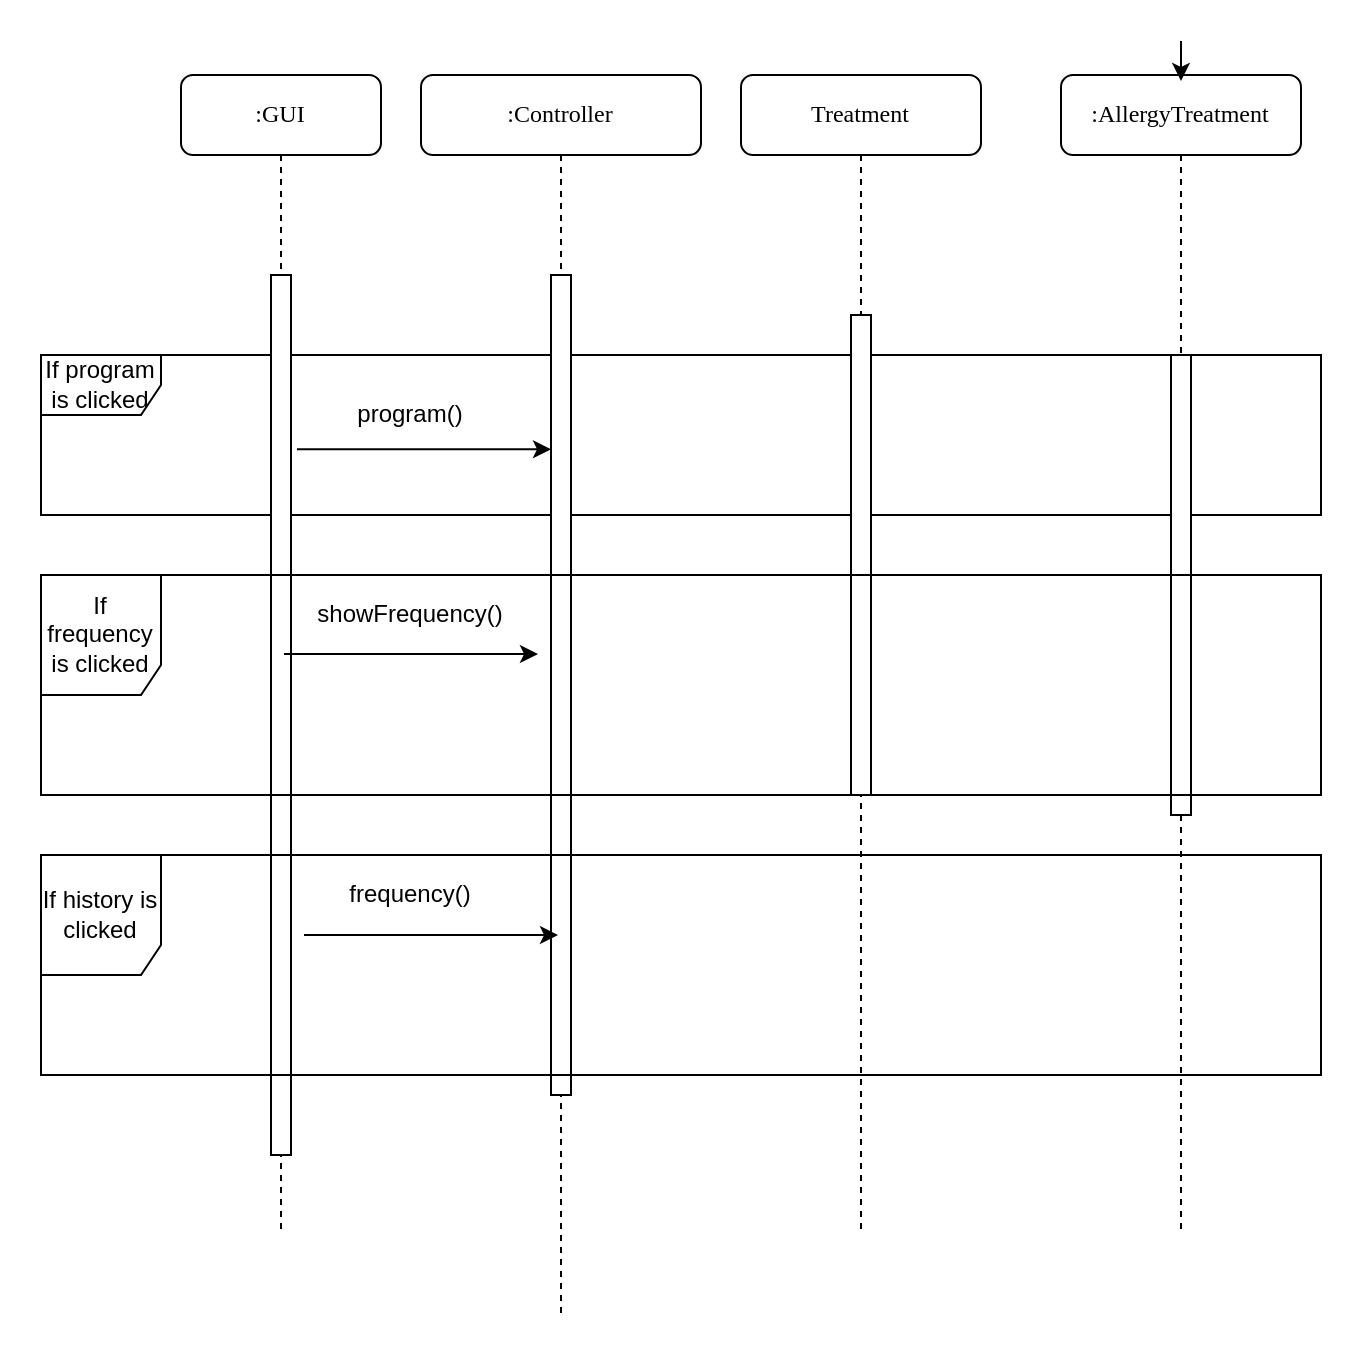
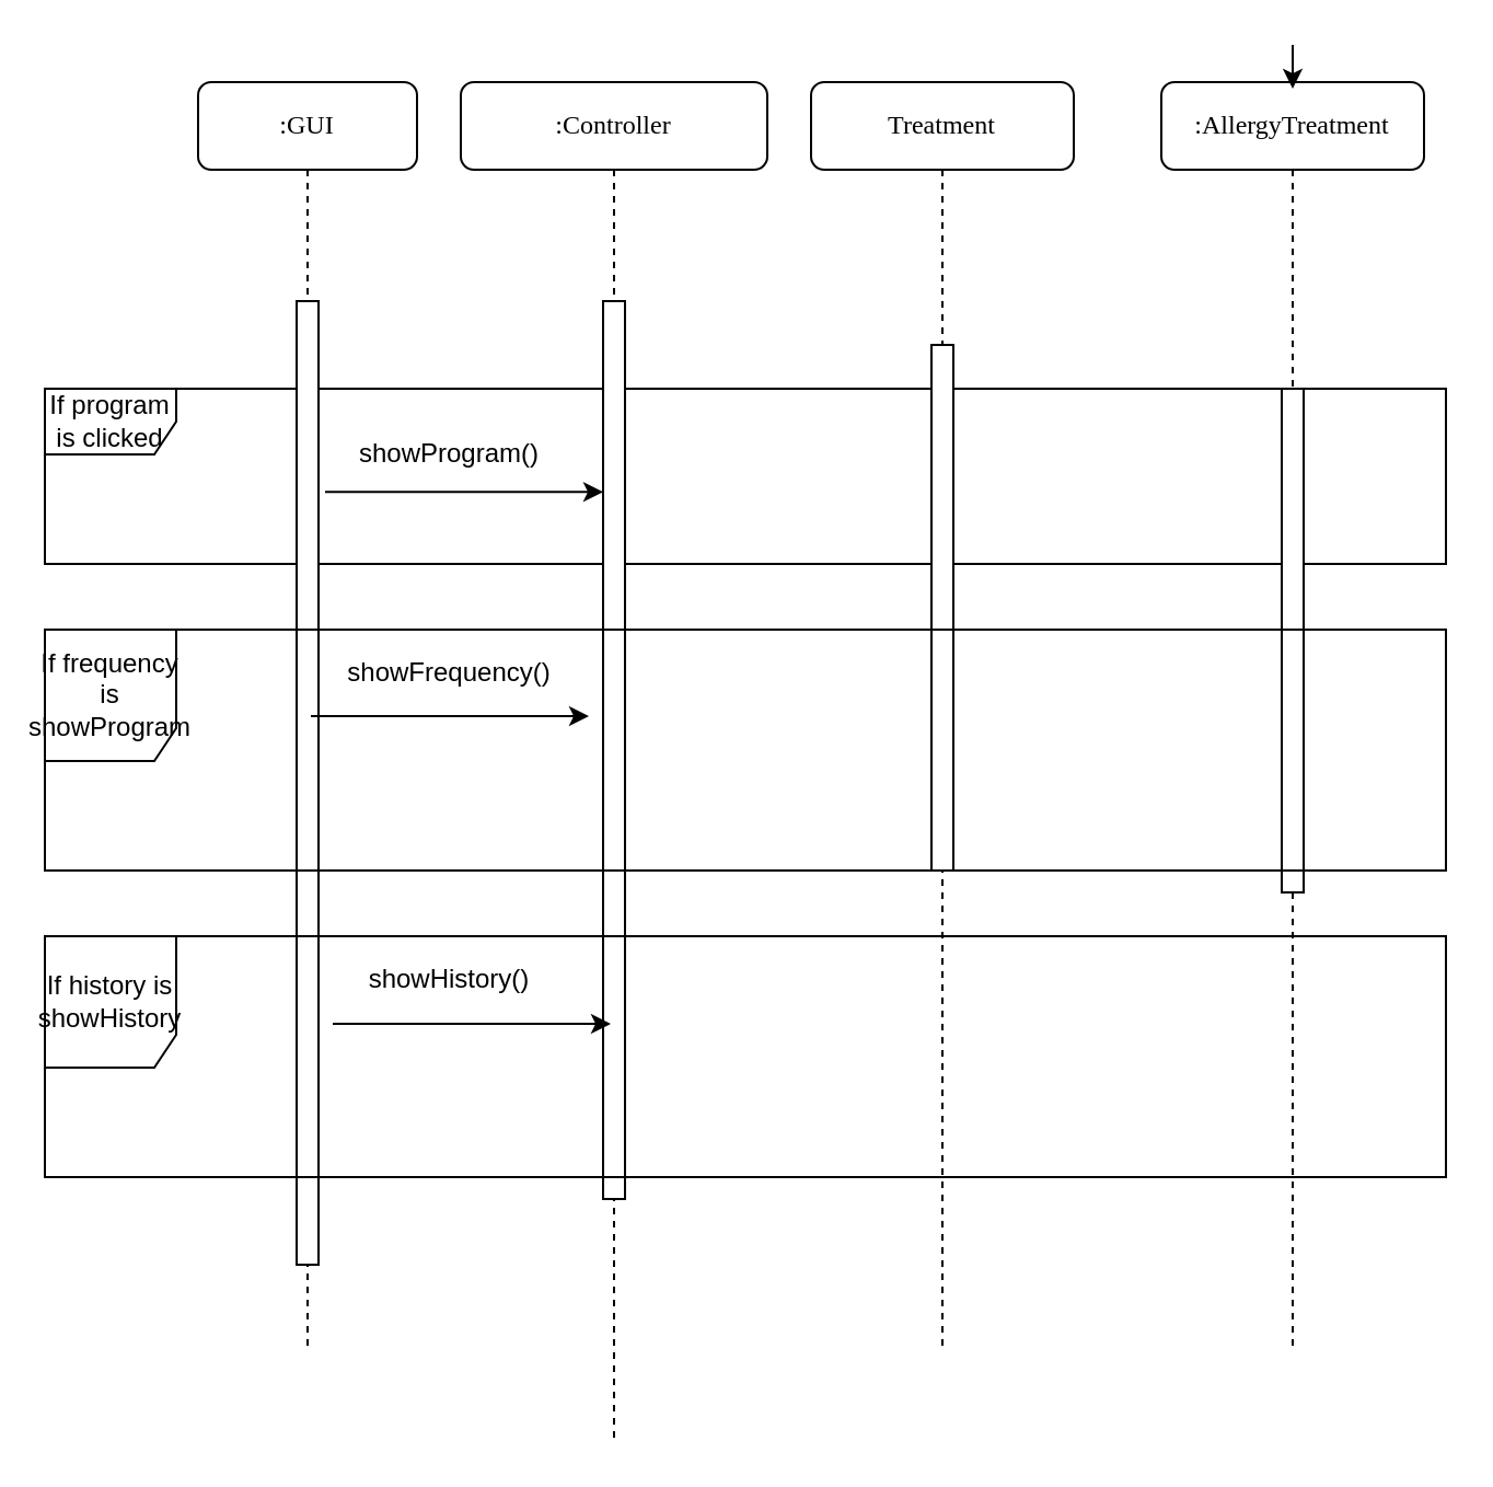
- <mxCell id="12" value="program()" style="text;html=1;strokeColor=none;fillColor=none;align=center;verticalAlign=middle;whiteSpace=wrap;rounded=0;" vertex="1" parent="1"><mxGeometry x="160" y="197" width="90" height="20" as="geometry" /></mxCell>
+ <mxCell id="12" value="showProgram()" style="text;html=1;strokeColor=none;fillColor=none;align=center;verticalAlign=middle;whiteSpace=wrap;rounded=0;" vertex="1" parent="1"><mxGeometry x="160" y="197" width="90" height="20" as="geometry" /></mxCell>
- <mxCell id="14" value="If frequency is clicked" style="shape=umlFrame;whiteSpace=wrap;html=1;width=60;height=60;" vertex="1" parent="1"><mxGeometry x="20" y="287" width="640" height="110" as="geometry" /></mxCell>
+ <mxCell id="14" value="If frequency is showProgram" style="shape=umlFrame;whiteSpace=wrap;html=1;width=60;height=60;" vertex="1" parent="1"><mxGeometry x="20" y="287" width="640" height="110" as="geometry" /></mxCell>
- <mxCell id="18" value="frequency()" style="text;html=1;strokeColor=none;fillColor=none;align=center;verticalAlign=middle;whiteSpace=wrap;rounded=0;" vertex="1" parent="1"><mxGeometry x="160" y="437" width="90" height="20" as="geometry" /></mxCell>
+ <mxCell id="18" value="showHistory()" style="text;html=1;strokeColor=none;fillColor=none;align=center;verticalAlign=middle;whiteSpace=wrap;rounded=0;" vertex="1" parent="1"><mxGeometry x="160" y="437" width="90" height="20" as="geometry" /></mxCell>
- <mxCell id="17" value="If history is clicked" style="shape=umlFrame;whiteSpace=wrap;html=1;width=60;height=60;" vertex="1" parent="1"><mxGeometry x="20" y="427" width="640" height="110" as="geometry" /></mxCell>
+ <mxCell id="17" value="If history is showHistory" style="shape=umlFrame;whiteSpace=wrap;html=1;width=60;height=60;" vertex="1" parent="1"><mxGeometry x="20" y="427" width="640" height="110" as="geometry" /></mxCell>
